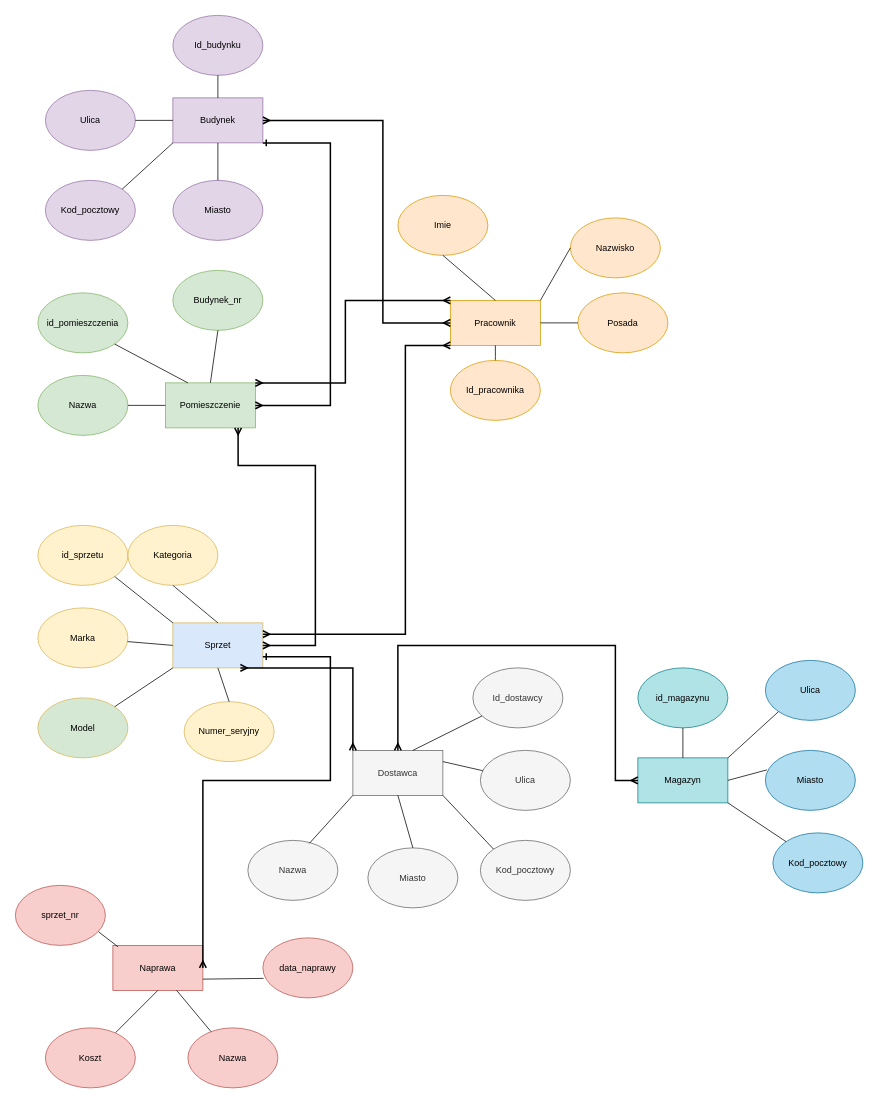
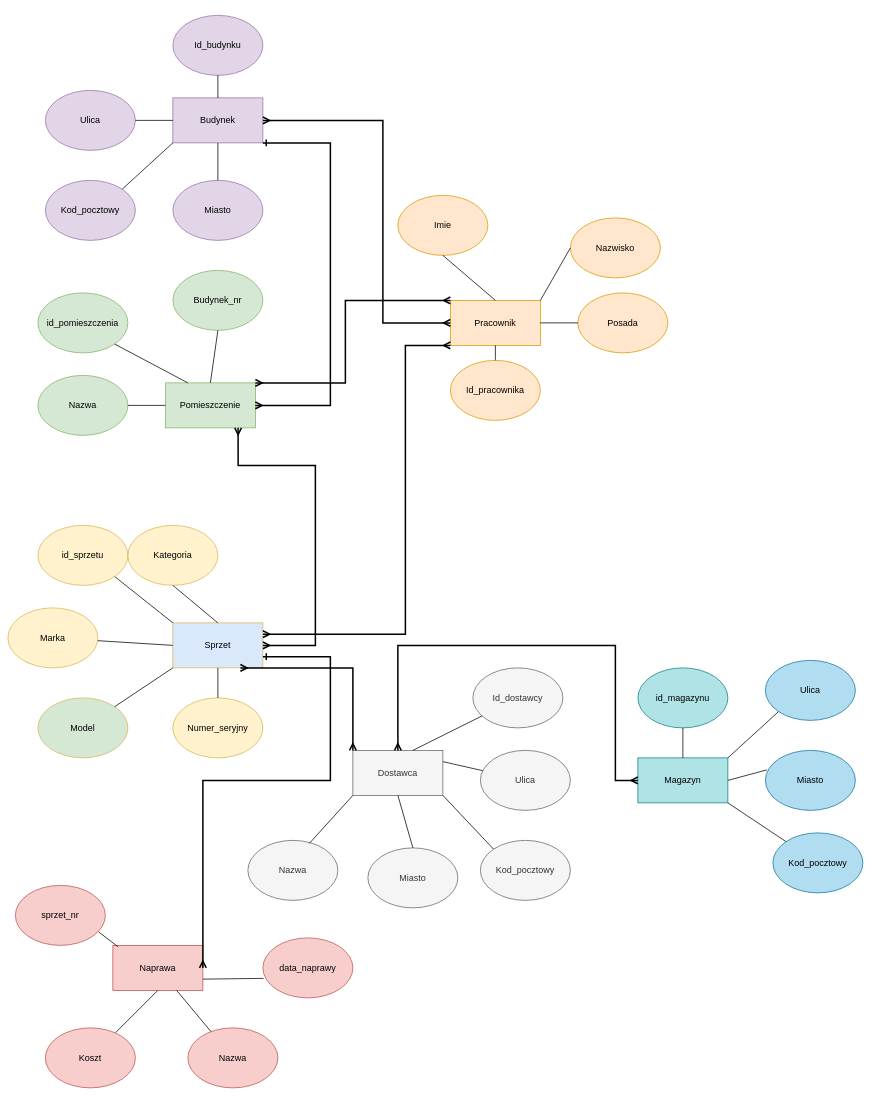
- <mxCell id="9" value="Marka" style="ellipse;whiteSpace=wrap;html=1;fillColor=#fff2cc;strokeColor=#d6b656;" parent="1" vertex="1"><mxGeometry x="50" y="810" width="120" height="80" as="geometry" /></mxCell>
+ <mxCell id="9" value="Marka" style="ellipse;whiteSpace=wrap;html=1;fillColor=#fff2cc;strokeColor=#d6b656;" parent="1" vertex="1"><mxGeometry x="10" y="810" width="120" height="80" as="geometry" /></mxCell>
- <mxCell id="15" value="Numer_seryjny" style="ellipse;whiteSpace=wrap;html=1;fillColor=#fff2cc;strokeColor=#d6b656;" parent="1" vertex="1"><mxGeometry x="245" y="935" width="120" height="80" as="geometry" /></mxCell>
+ <mxCell id="15" value="Numer_seryjny" style="ellipse;whiteSpace=wrap;html=1;fillColor=#fff2cc;strokeColor=#d6b656;" parent="1" vertex="1"><mxGeometry x="230" y="930" width="120" height="80" as="geometry" /></mxCell>
